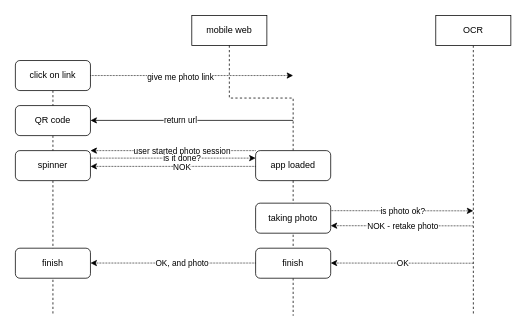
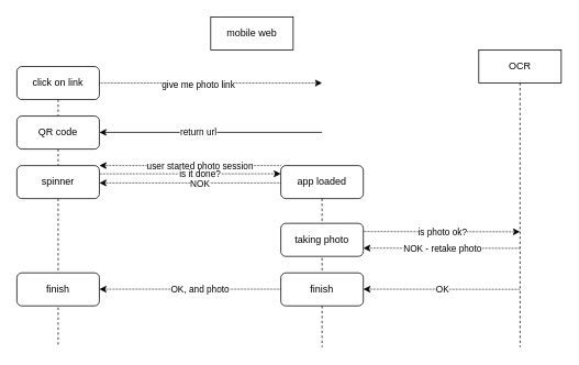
- <mxCell id="17" value="OCR" style="rounded=0;whiteSpace=wrap;html=1;" vertex="1" parent="1"><mxGeometry x="580" y="20" width="100" height="40" as="geometry" /></mxCell>
+ <mxCell id="17" value="OCR" style="rounded=0;whiteSpace=wrap;html=1;" vertex="1" parent="1"><mxGeometry x="580" y="60" width="100" height="40" as="geometry" /></mxCell>
- <mxCell id="10" value="" style="edgeStyle=orthogonalEdgeStyle;rounded=0;orthogonalLoop=1;jettySize=auto;html=1;exitX=0.5;exitY=1;exitDx=0;exitDy=0;dashed=1;endArrow=none;endFill=0;" edge="1" parent="1" source="3" target="13"><mxGeometry relative="1" as="geometry"><mxPoint x="390" y="390" as="targetPoint" /><mxPoint x="390" y="60" as="sourcePoint" /></mxGeometry></mxCell>
